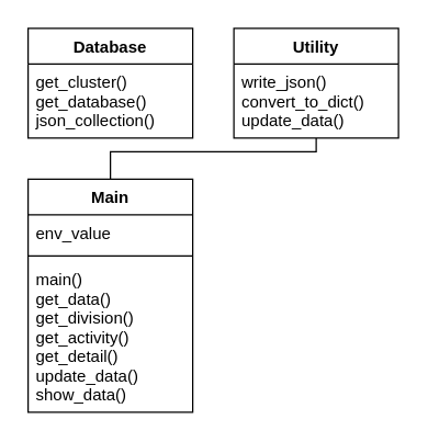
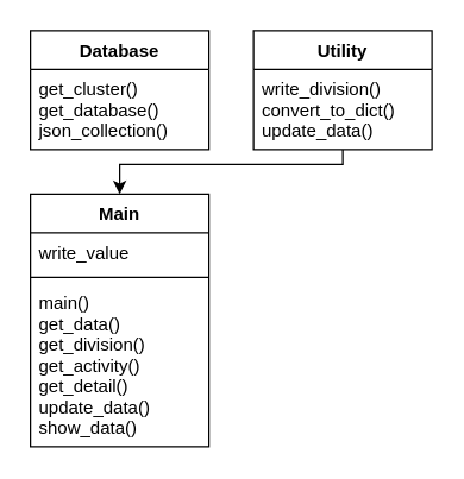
- <mxCell id="6" value="write_json()&#10;convert_to_dict()&#10;update_data()" style="text;strokeColor=none;fillColor=none;align=left;verticalAlign=top;spacingLeft=4;spacingRight=4;overflow=hidden;rotatable=0;points=[[0,0.5],[1,0.5]];portConstraint=eastwest;" vertex="1" parent="5"><mxGeometry y="26" width="120" height="54" as="geometry" /></mxCell>
+ <mxCell id="6" value="write_division()&#10;convert_to_dict()&#10;update_data()" style="text;strokeColor=none;fillColor=none;align=left;verticalAlign=top;spacingLeft=4;spacingRight=4;overflow=hidden;rotatable=0;points=[[0,0.5],[1,0.5]];portConstraint=eastwest;" vertex="1" parent="5"><mxGeometry y="26" width="120" height="54" as="geometry" /></mxCell>
- <mxCell id="4" style="edgeStyle=orthogonalEdgeStyle;rounded=0;orthogonalLoop=1;jettySize=auto;html=1;entryX=0.5;entryY=0;entryDx=0;entryDy=0;endArrow=none;" edge="1" parent="1" source="5" target="7"><mxGeometry relative="1" as="geometry"><Array as="points"><mxPoint x="230" y="110" /><mxPoint x="80" y="110" /></Array></mxGeometry></mxCell>
+ <mxCell id="4" style="edgeStyle=orthogonalEdgeStyle;rounded=0;orthogonalLoop=1;jettySize=auto;html=1;entryX=0.5;entryY=0;entryDx=0;entryDy=0;" edge="1" parent="1" source="5" target="7"><mxGeometry relative="1" as="geometry"><Array as="points"><mxPoint x="230" y="110" /><mxPoint x="80" y="110" /></Array></mxGeometry></mxCell>
- <mxCell id="8" value="env_value" style="text;strokeColor=none;fillColor=none;align=left;verticalAlign=top;spacingLeft=4;spacingRight=4;overflow=hidden;rotatable=0;points=[[0,0.5],[1,0.5]];portConstraint=eastwest;" vertex="1" parent="7"><mxGeometry y="26" width="120" height="26" as="geometry" /></mxCell>
+ <mxCell id="8" value="write_value" style="text;strokeColor=none;fillColor=none;align=left;verticalAlign=top;spacingLeft=4;spacingRight=4;overflow=hidden;rotatable=0;points=[[0,0.5],[1,0.5]];portConstraint=eastwest;" vertex="1" parent="7"><mxGeometry y="26" width="120" height="26" as="geometry" /></mxCell>
